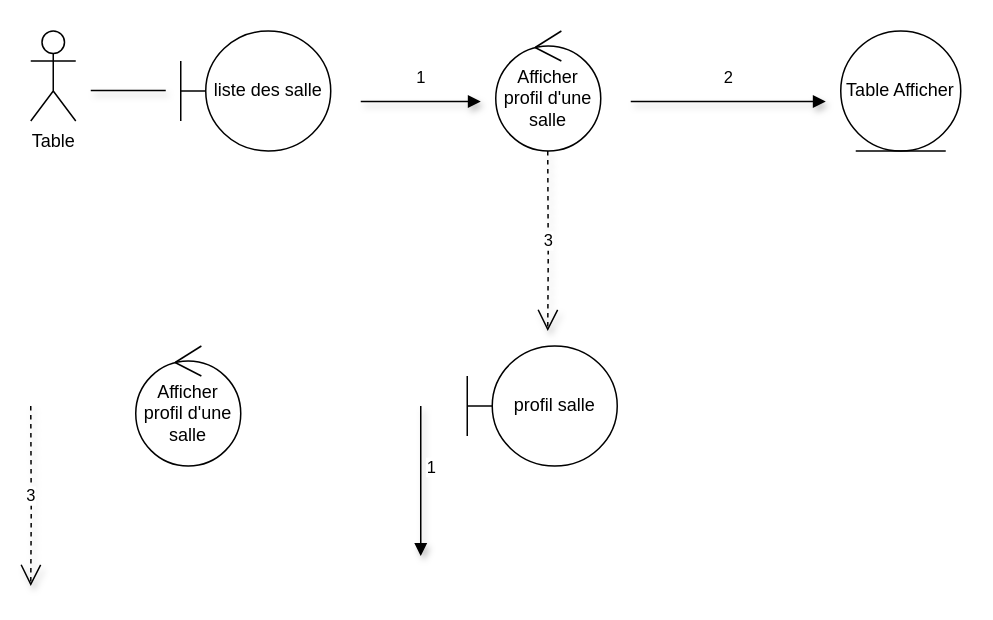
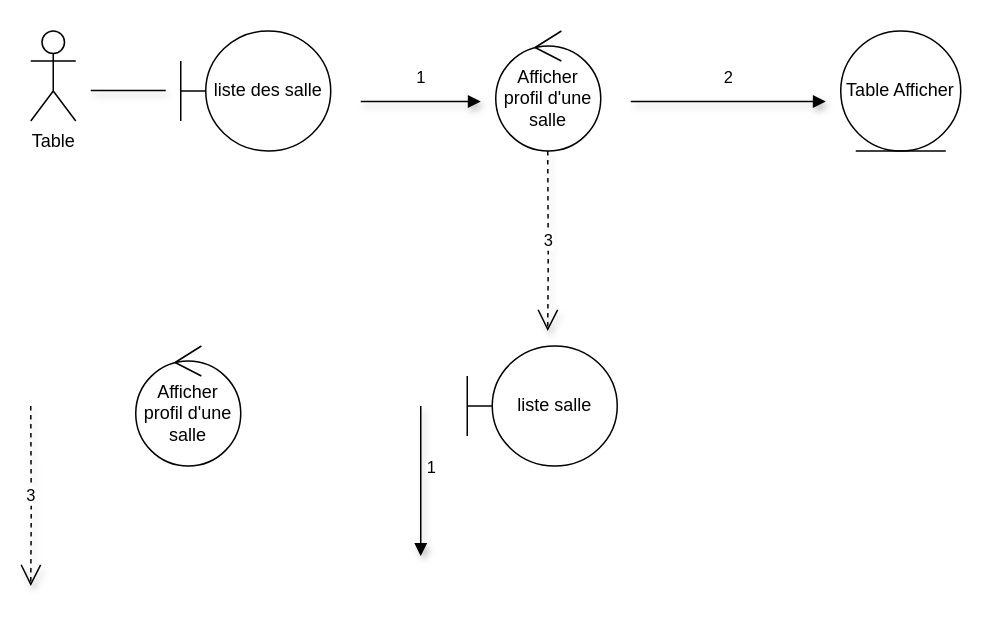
- <mxCell id="11" value="profil salle" style="shape=umlBoundary;whiteSpace=wrap;html=1;" vertex="1" parent="1"><mxGeometry x="311" y="230" width="100" height="80" as="geometry" /></mxCell>
+ <mxCell id="11" value="liste salle" style="shape=umlBoundary;whiteSpace=wrap;html=1;" vertex="1" parent="1"><mxGeometry x="311" y="230" width="100" height="80" as="geometry" /></mxCell>
